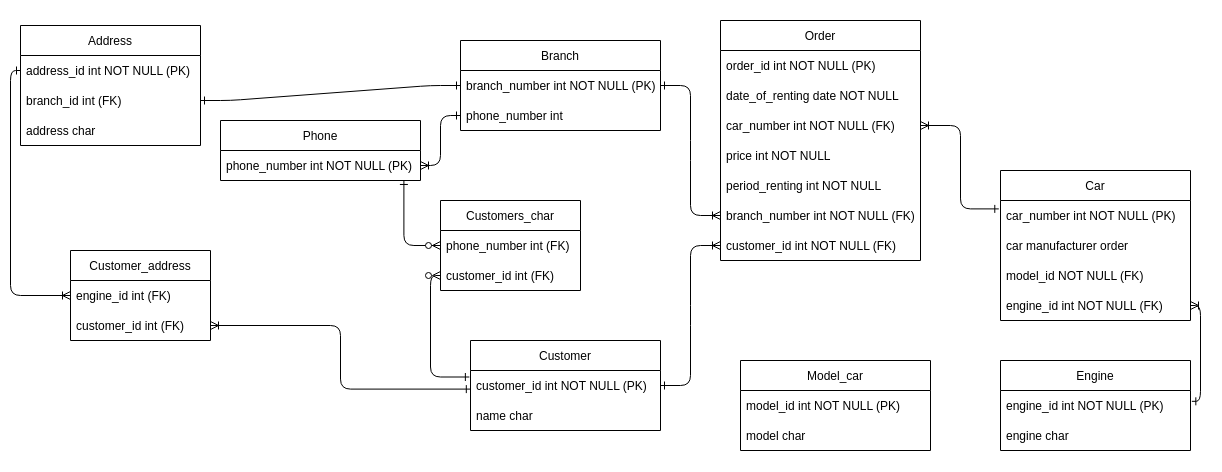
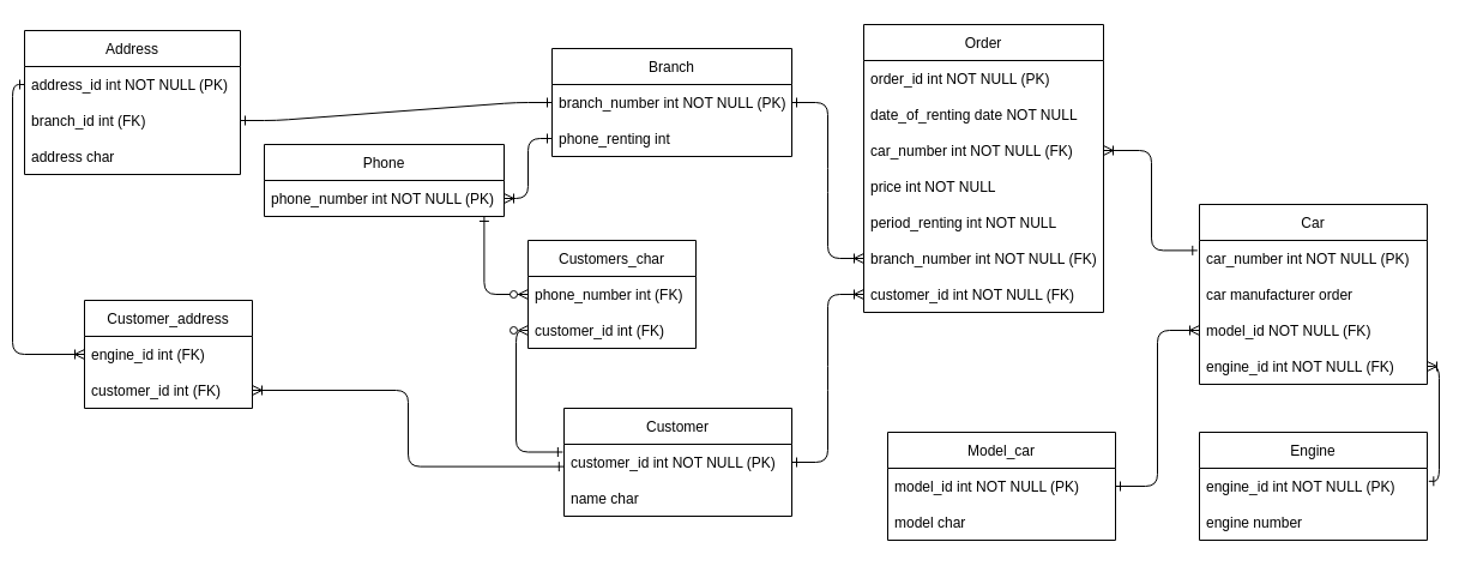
- <mxCell id="16" value="phone_number int" style="text;strokeColor=none;fillColor=none;align=left;verticalAlign=middle;spacingLeft=4;spacingRight=4;overflow=hidden;points=[[0,0.5],[1,0.5]];portConstraint=eastwest;rotatable=0;" parent="14" vertex="1"><mxGeometry y="60" width="200" height="30" as="geometry" /></mxCell>
+ <mxCell id="16" value="phone_renting int" style="text;strokeColor=none;fillColor=none;align=left;verticalAlign=middle;spacingLeft=4;spacingRight=4;overflow=hidden;points=[[0,0.5],[1,0.5]];portConstraint=eastwest;rotatable=0;" parent="14" vertex="1"><mxGeometry y="60" width="200" height="30" as="geometry" /></mxCell>
+ <mxCell id="49" value="" style="edgeStyle=orthogonalEdgeStyle;endArrow=ERoneToMany;startArrow=ERone;endFill=0;startFill=0;entryX=0;entryY=0.5;entryDx=0;entryDy=0;" edge="1" parent="1" source="43" target="25"><mxGeometry width="100" height="100" relative="1" as="geometry"><mxPoint x="1008.29" y="218.4" as="sourcePoint" /><mxPoint x="930" y="135" as="targetPoint" /></mxGeometry></mxCell>
- <mxCell id="47" value="engine char" style="text;strokeColor=none;fillColor=none;align=left;verticalAlign=middle;spacingLeft=4;spacingRight=4;overflow=hidden;points=[[0,0.5],[1,0.5]];portConstraint=eastwest;rotatable=0;" vertex="1" parent="45"><mxGeometry y="60" width="190" height="30" as="geometry" /></mxCell>
+ <mxCell id="47" value="engine number" style="text;strokeColor=none;fillColor=none;align=left;verticalAlign=middle;spacingLeft=4;spacingRight=4;overflow=hidden;points=[[0,0.5],[1,0.5]];portConstraint=eastwest;rotatable=0;" vertex="1" parent="45"><mxGeometry y="60" width="190" height="30" as="geometry" /></mxCell>
